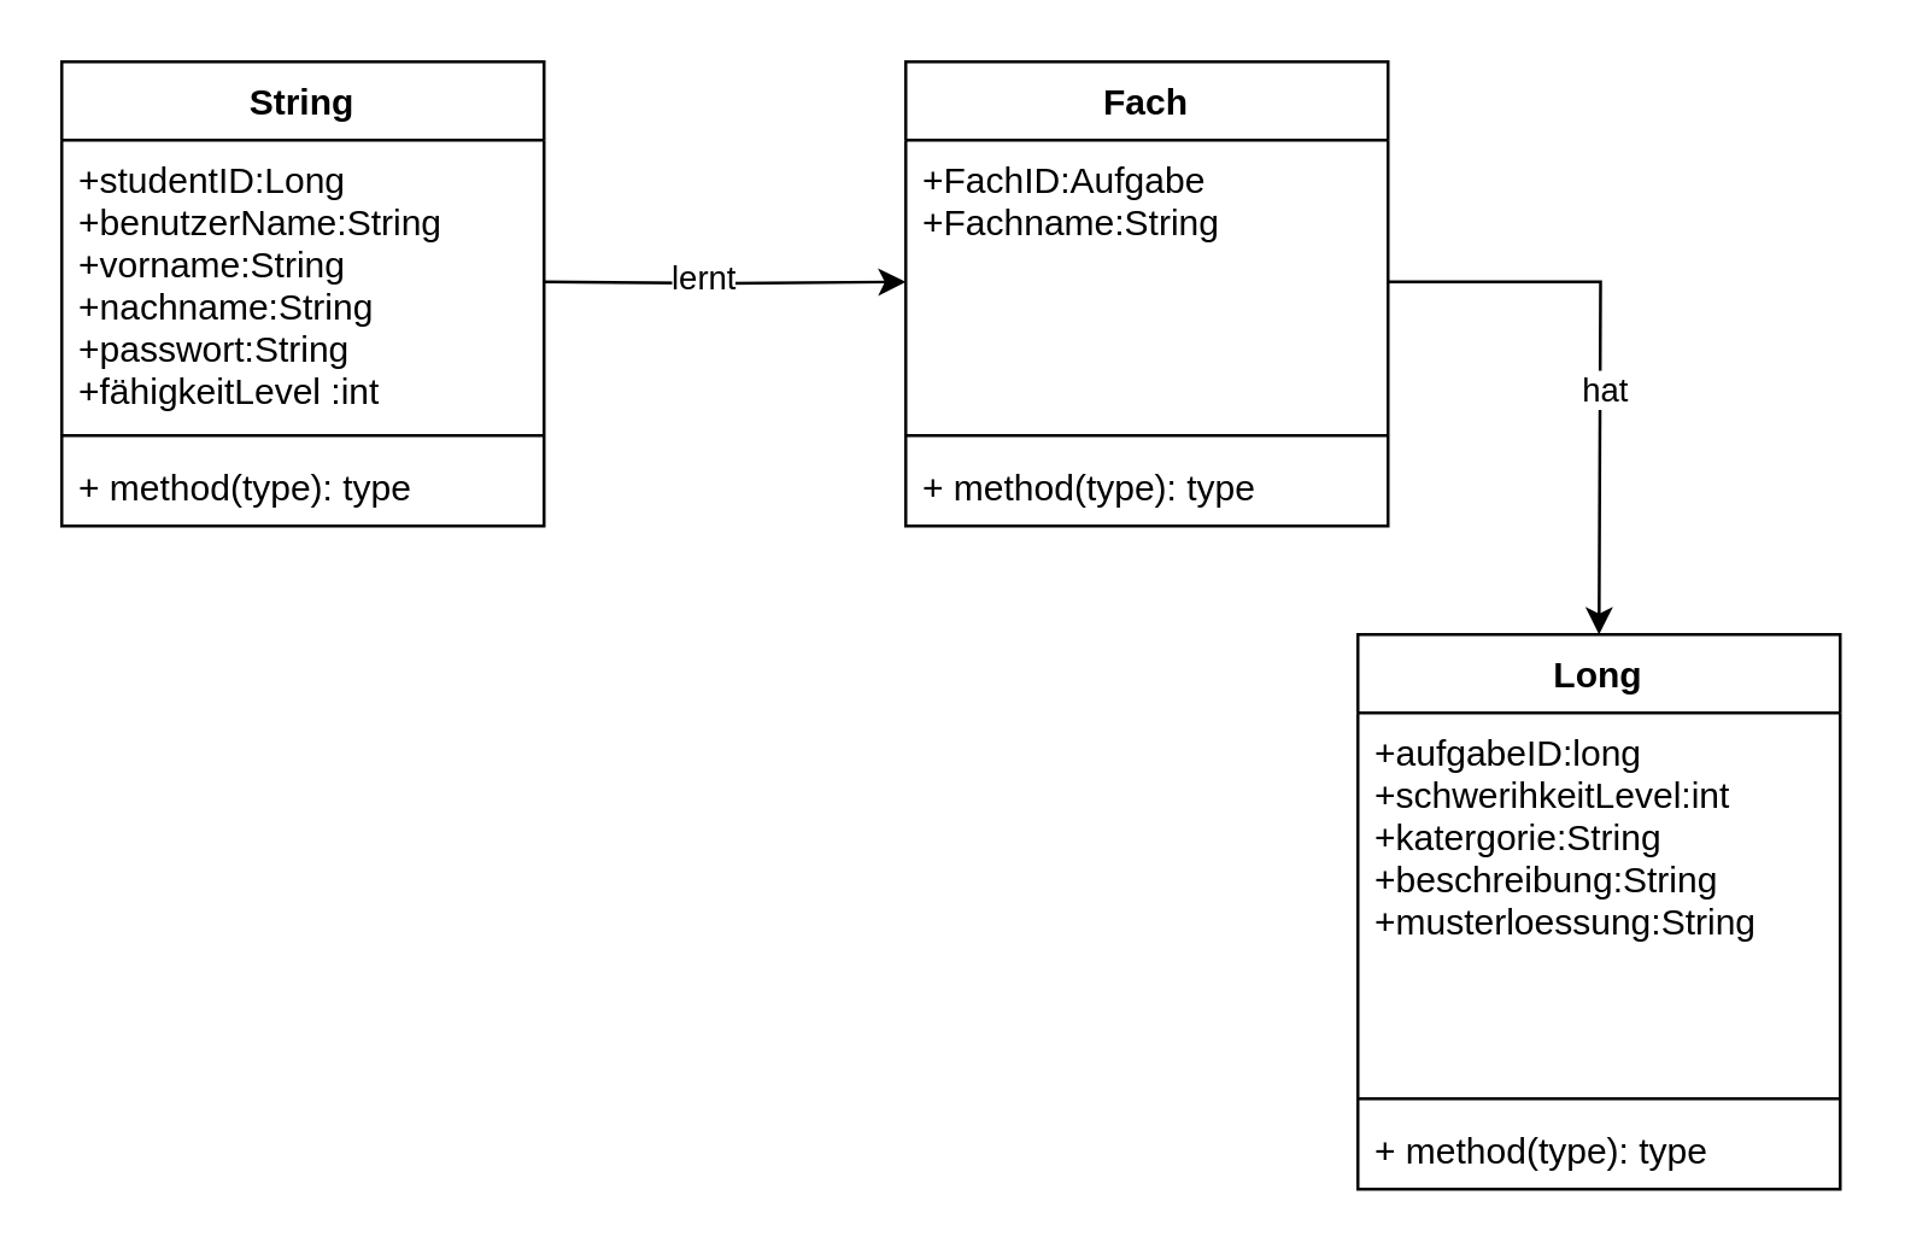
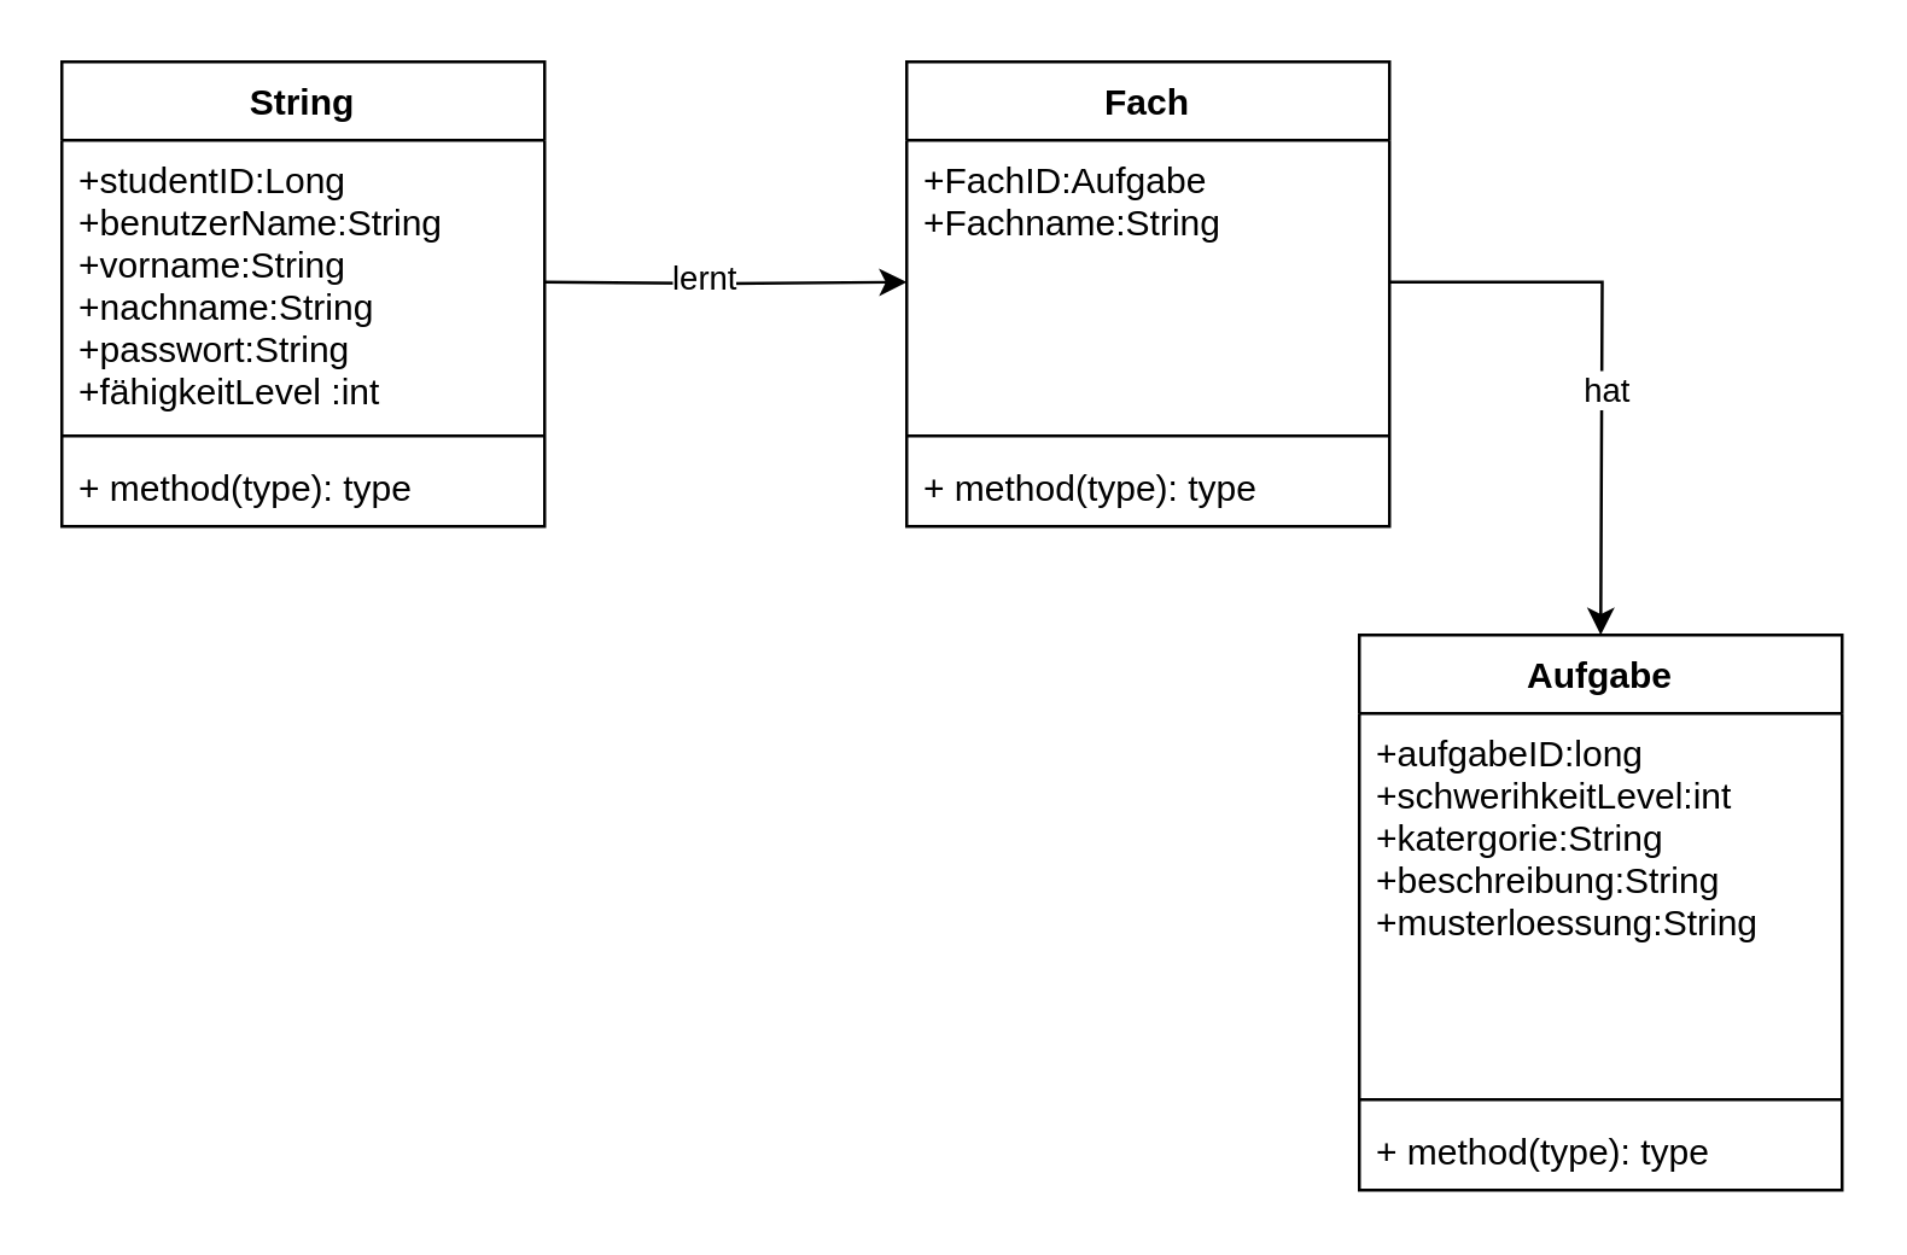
- <mxCell id="12" value="Long" style="swimlane;fontStyle=1;align=center;verticalAlign=top;childLayout=stackLayout;horizontal=1;startSize=26;horizontalStack=0;resizeParent=1;resizeParentMax=0;resizeLast=0;collapsible=1;marginBottom=0;" vertex="1" parent="1"><mxGeometry x="450" y="210" width="160" height="184" as="geometry" /></mxCell>
+ <mxCell id="12" value="Aufgabe" style="swimlane;fontStyle=1;align=center;verticalAlign=top;childLayout=stackLayout;horizontal=1;startSize=26;horizontalStack=0;resizeParent=1;resizeParentMax=0;resizeLast=0;collapsible=1;marginBottom=0;" vertex="1" parent="1"><mxGeometry x="450" y="210" width="160" height="184" as="geometry" /></mxCell>
